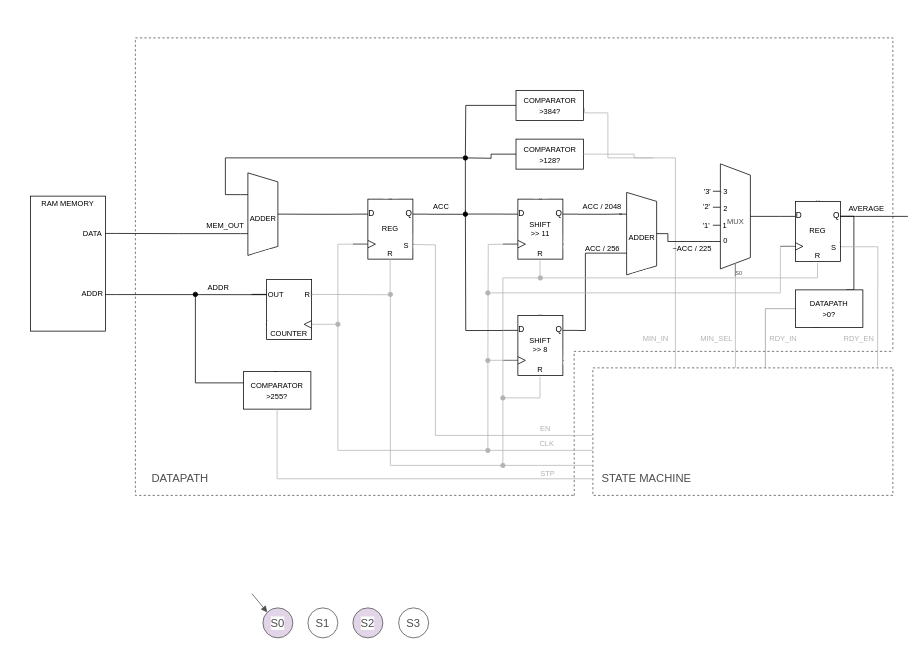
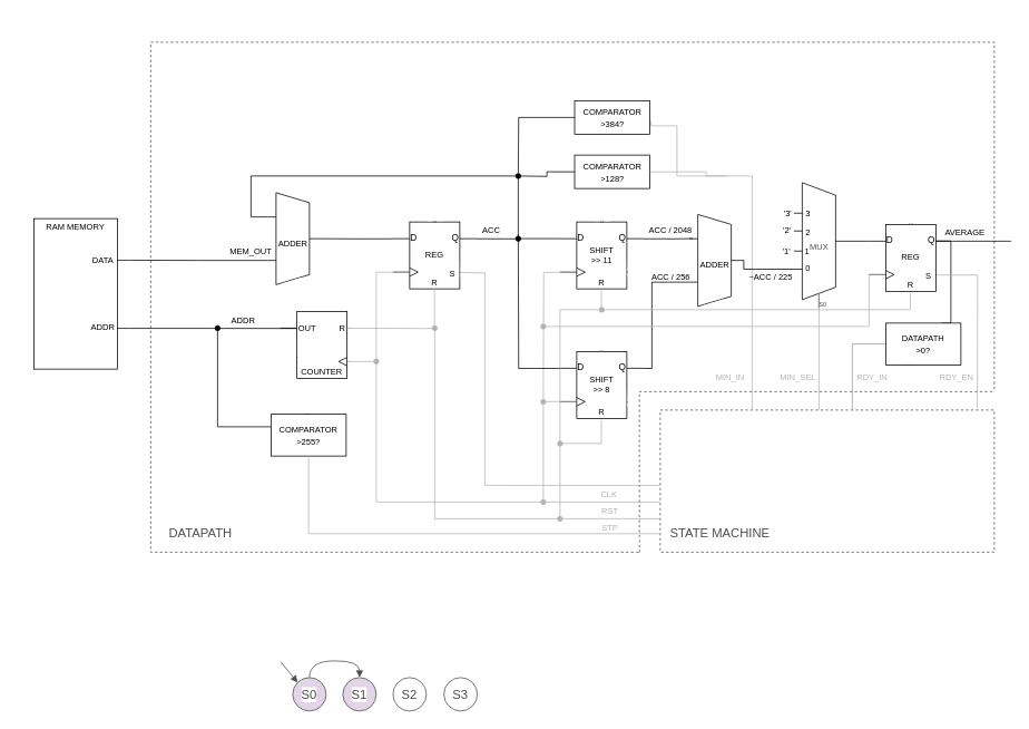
- <mxCell id="81" value="EN" style="text;html=1;strokeColor=none;fillColor=none;align=center;verticalAlign=middle;whiteSpace=wrap;rounded=0;fontSize=10;fontColor=#B3B3B3;" vertex="1" parent="1"><mxGeometry x="707" y="560" width="40" height="20" as="geometry" /></mxCell>
+ <mxCell id="43" value="RST" style="text;html=1;strokeColor=none;fillColor=none;align=center;verticalAlign=middle;whiteSpace=wrap;rounded=0;fontSize=10;fontColor=#B3B3B3;" vertex="1" parent="1"><mxGeometry x="710" y="600" width="40" height="20" as="geometry" /></mxCell>
+ <mxCell id="95" style="edgeStyle=orthogonalEdgeStyle;orthogonalLoop=1;jettySize=auto;html=1;exitX=0.5;exitY=0;exitDx=0;exitDy=0;entryX=0.5;entryY=0;entryDx=0;entryDy=0;startArrow=none;startFill=0;endArrow=block;endFill=1;fontSize=15;fontColor=#4D4D4D;strokeColor=#4D4D4D;curved=1;" edge="1" parent="1" source="97" target="98"><mxGeometry relative="1" as="geometry" /></mxCell>
- <mxCell id="98" value="S1" style="ellipse;whiteSpace=wrap;html=1;shadow=0;glass=0;labelBackgroundColor=#ffffff;sketch=0;strokeColor=#4D4D4D;fontSize=15;fontColor=#4D4D4D;" vertex="1" parent="1"><mxGeometry x="410" y="810" width="40" height="40" as="geometry" /></mxCell>
+ <mxCell id="98" value="S1" style="ellipse;whiteSpace=wrap;html=1;shadow=0;glass=0;labelBackgroundColor=#ffffff;sketch=0;strokeColor=#4D4D4D;fontSize=15;fontColor=#4D4D4D;fillColor=#e1d5e7;" vertex="1" parent="1"><mxGeometry x="410" y="810" width="40" height="40" as="geometry" /></mxCell>
- <mxCell id="99" value="S2" style="ellipse;whiteSpace=wrap;html=1;shadow=0;glass=0;labelBackgroundColor=#ffffff;sketch=0;strokeColor=#4D4D4D;fontSize=15;fontColor=#4D4D4D;fillColor=#e1d5e7;" vertex="1" parent="1"><mxGeometry x="470" y="810" width="40" height="40" as="geometry" /></mxCell>
+ <mxCell id="99" value="S2" style="ellipse;whiteSpace=wrap;html=1;shadow=0;glass=0;labelBackgroundColor=#ffffff;sketch=0;strokeColor=#4D4D4D;fontSize=15;fontColor=#4D4D4D;" vertex="1" parent="1"><mxGeometry x="470" y="810" width="40" height="40" as="geometry" /></mxCell>
